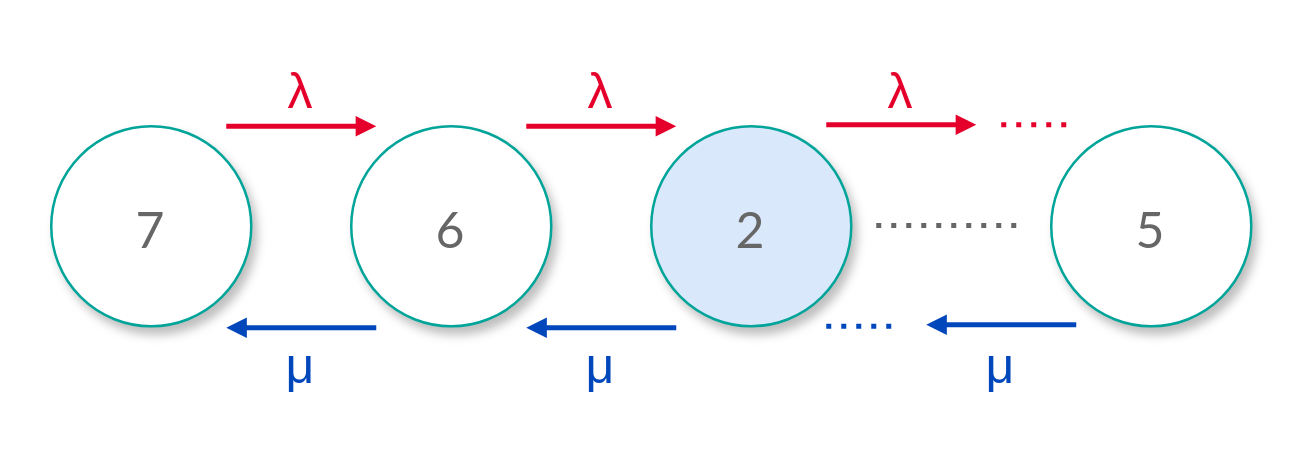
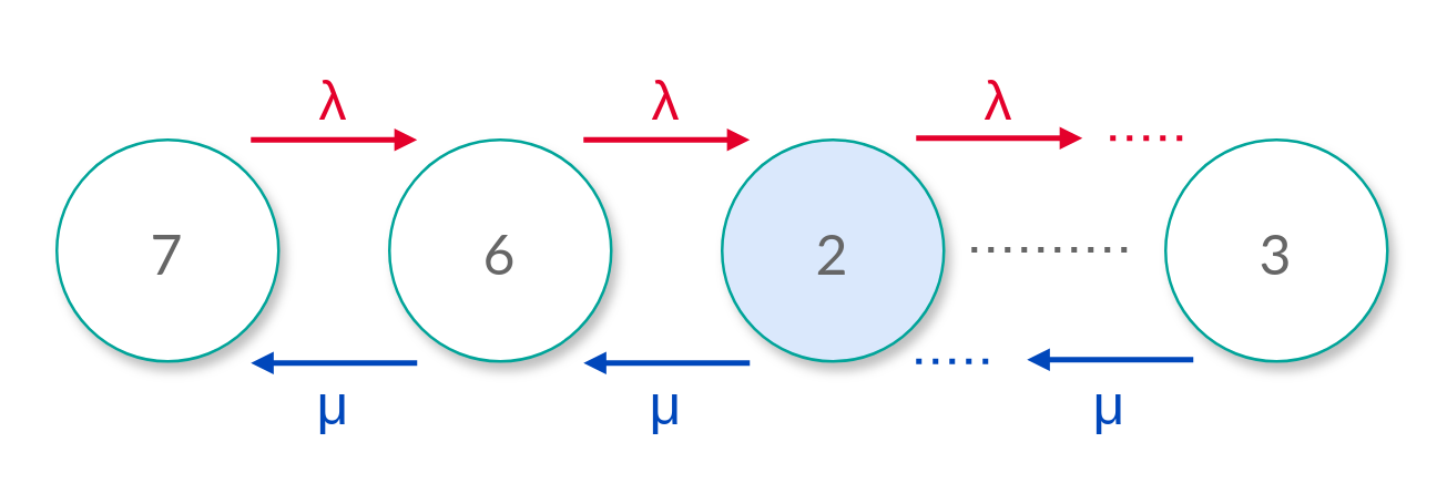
- <mxCell id="5" value="5" style="ellipse;whiteSpace=wrap;html=1;aspect=fixed;strokeColor=#00A499;shadow=1;fontSize=20;fontFamily=Lato;fontSource=https%3A%2F%2Ffonts.googleapis.com%2Fcss%3Ffamily%3DLato;fontColor=#666666;" vertex="1" parent="1"><mxGeometry x="420" y="50" width="80" height="80" as="geometry" /></mxCell>
+ <mxCell id="5" value="3" style="ellipse;whiteSpace=wrap;html=1;aspect=fixed;strokeColor=#00A499;shadow=1;fontSize=20;fontFamily=Lato;fontSource=https%3A%2F%2Ffonts.googleapis.com%2Fcss%3Ffamily%3DLato;fontColor=#666666;" vertex="1" parent="1"><mxGeometry x="420" y="50" width="80" height="80" as="geometry" /></mxCell>
